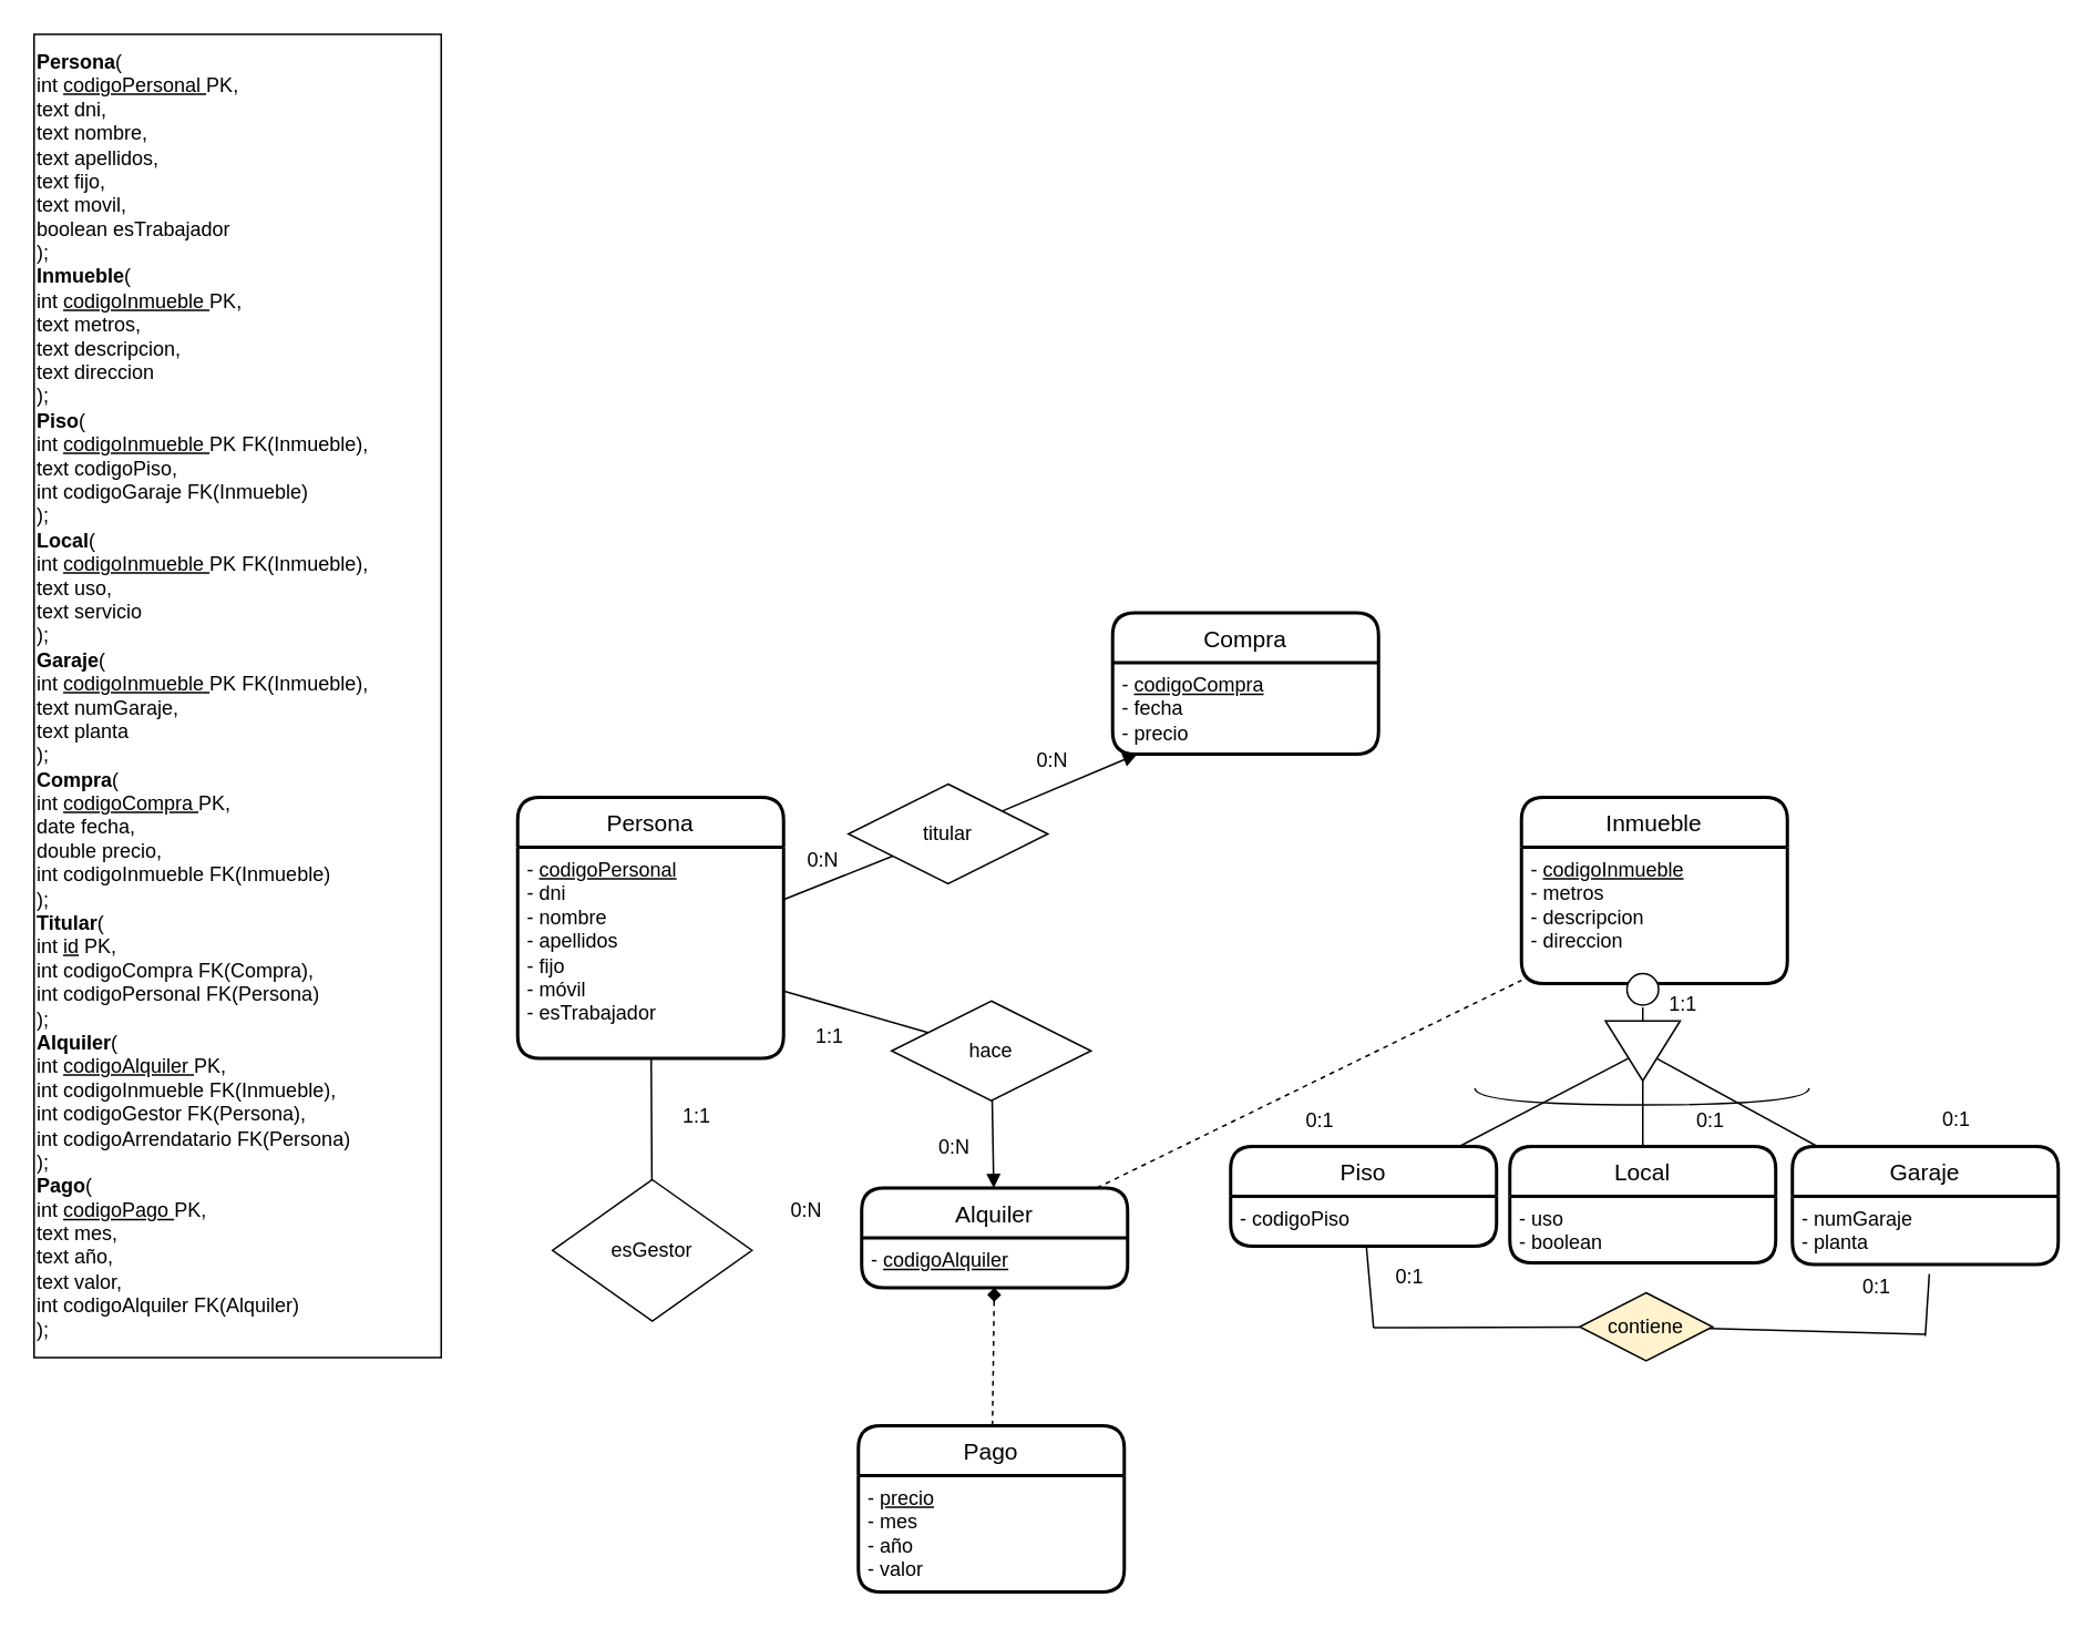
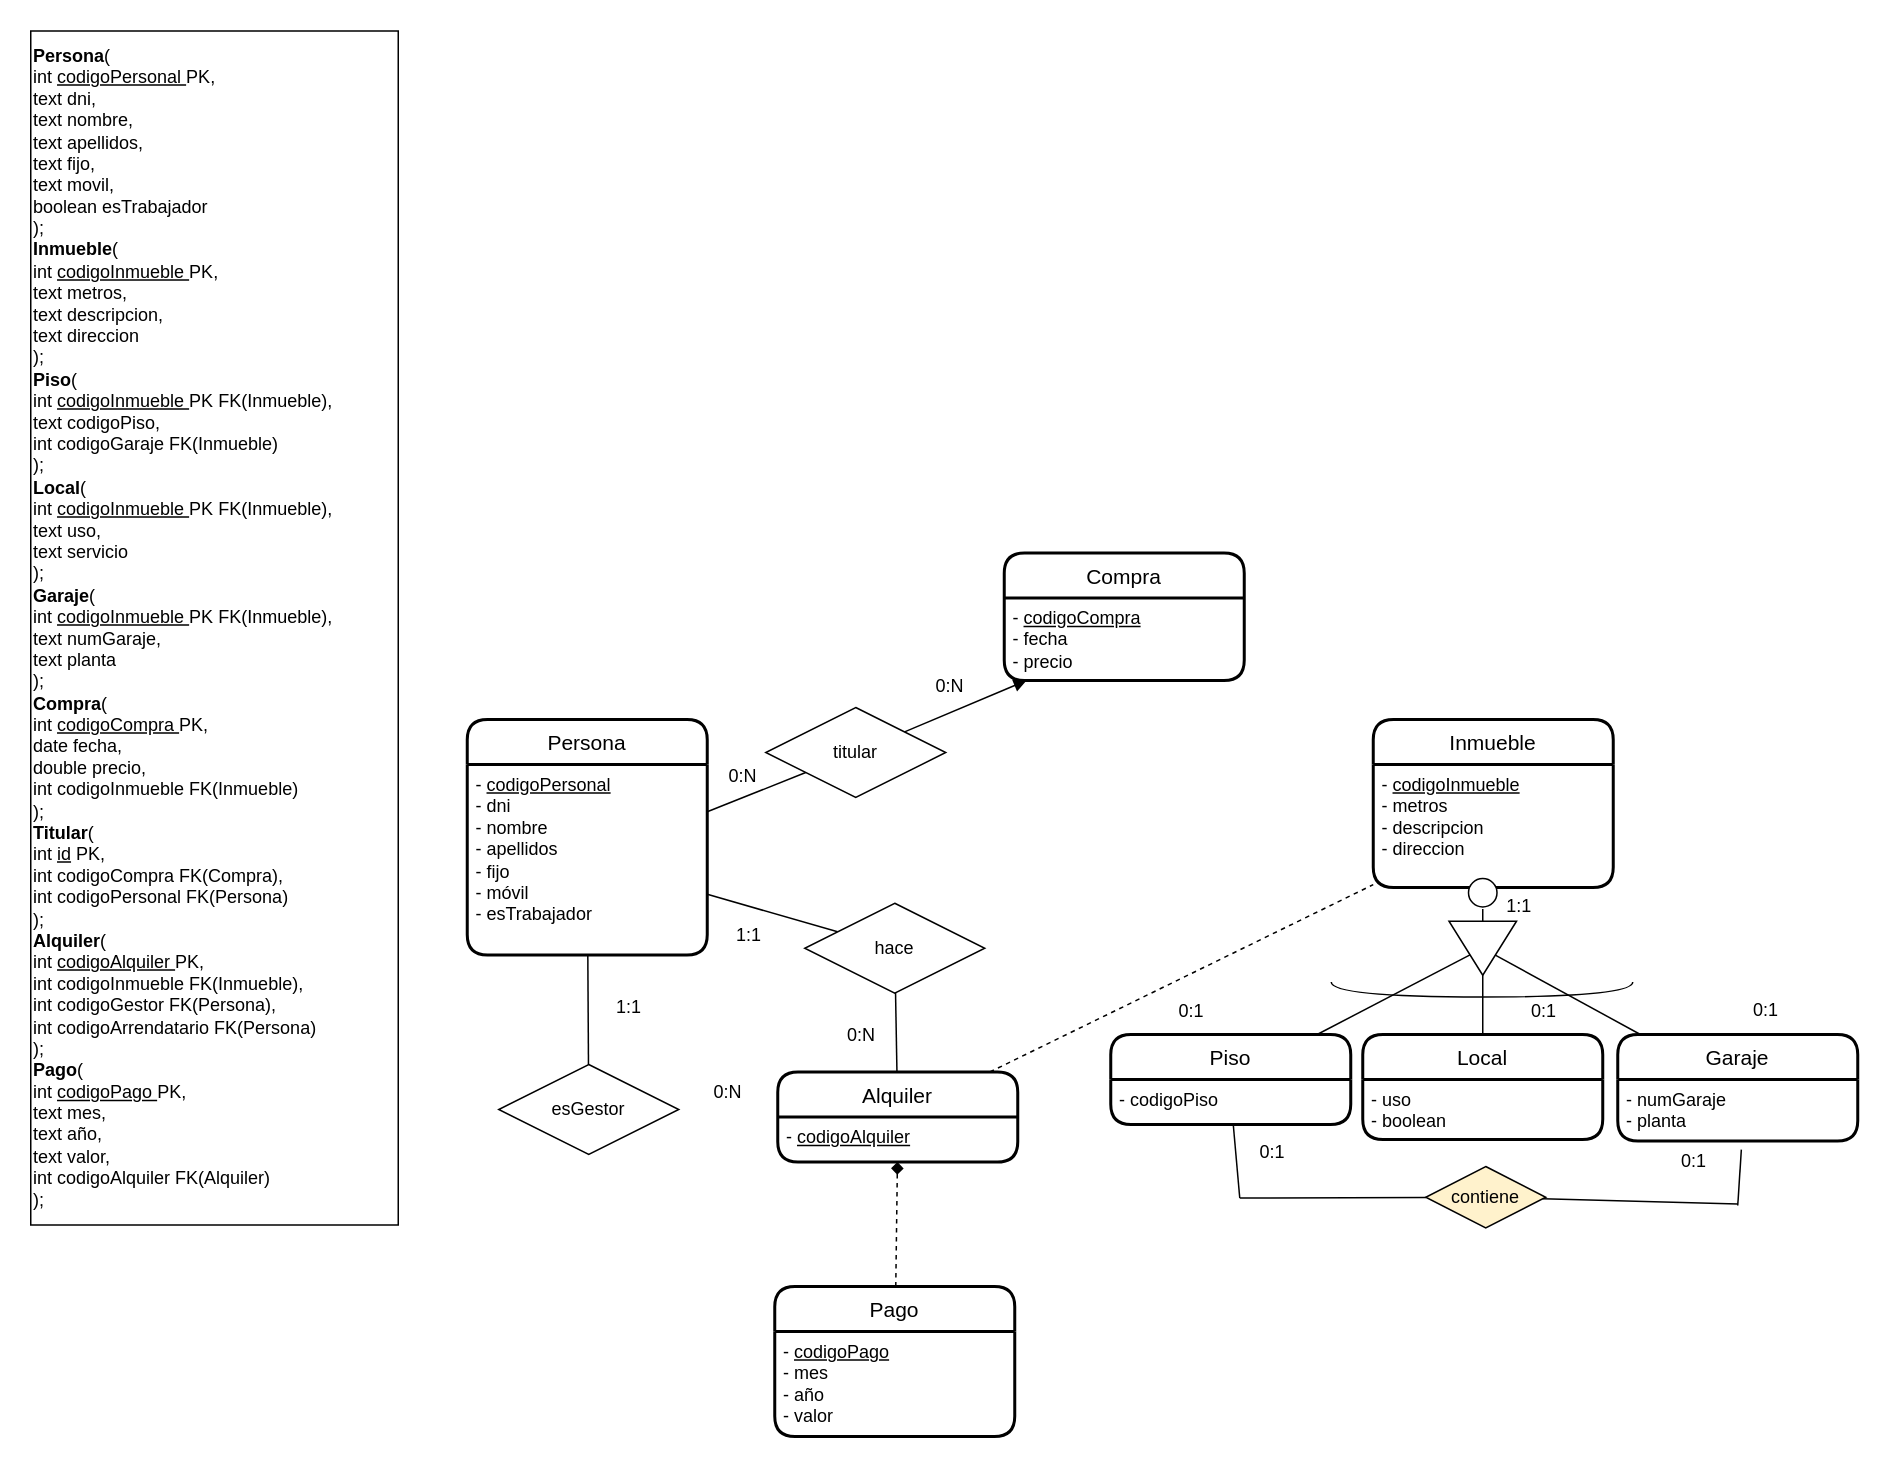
- <mxCell id="45" value="" style="endArrow=block;html=1;rounded=0;" edge="1" parent="1" source="42" target="36"><mxGeometry relative="1" as="geometry"><mxPoint x="615.616" y="504.308" as="sourcePoint" /><mxPoint x="701.695" y="463" as="targetPoint" /></mxGeometry></mxCell>
+ <mxCell id="45" value="" style="endArrow=none;html=1;rounded=0;" edge="1" parent="1" source="42" target="36"><mxGeometry relative="1" as="geometry"><mxPoint x="615.616" y="504.308" as="sourcePoint" /><mxPoint x="701.695" y="463" as="targetPoint" /></mxGeometry></mxCell>
- <mxCell id="41" value="esGestor" style="shape=rhombus;perimeter=rhombusPerimeter;whiteSpace=wrap;html=1;align=center;" vertex="1" parent="1"><mxGeometry x="332" y="709" width="120" height="85" as="geometry" /></mxCell>
+ <mxCell id="41" value="esGestor" style="shape=rhombus;perimeter=rhombusPerimeter;whiteSpace=wrap;html=1;align=center;" vertex="1" parent="1"><mxGeometry x="332" y="709" width="120" height="60" as="geometry" /></mxCell>
- <mxCell id="53" value="- &lt;u&gt;precio&lt;/u&gt;&lt;br&gt;- mes&lt;br&gt;- año&lt;br&gt;- valor" style="text;html=1;align=left;verticalAlign=top;resizable=0;points=[];autosize=1;strokeColor=none;fillColor=none;spacingLeft=4;" vertex="1" parent="52"><mxGeometry y="30" width="160" height="70" as="geometry" /></mxCell>
+ <mxCell id="53" value="- &lt;u&gt;codigoPago&lt;/u&gt;&lt;br&gt;- mes&lt;br&gt;- año&lt;br&gt;- valor" style="text;html=1;align=left;verticalAlign=top;resizable=0;points=[];autosize=1;strokeColor=none;fillColor=none;spacingLeft=4;" vertex="1" parent="52"><mxGeometry y="30" width="160" height="70" as="geometry" /></mxCell>
